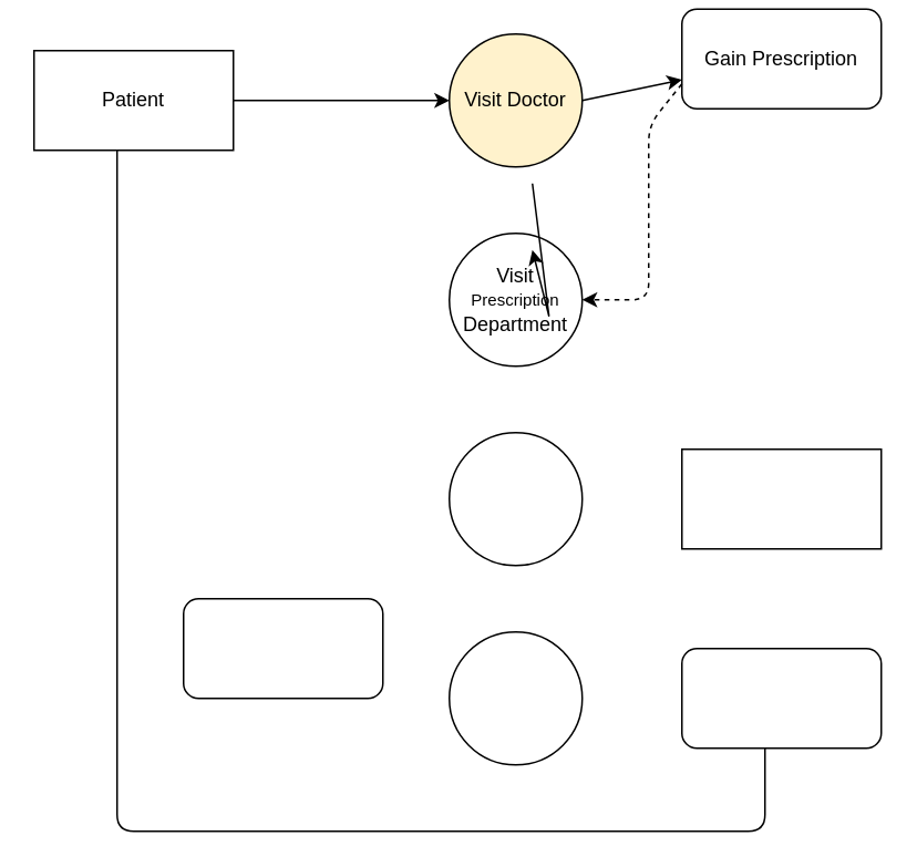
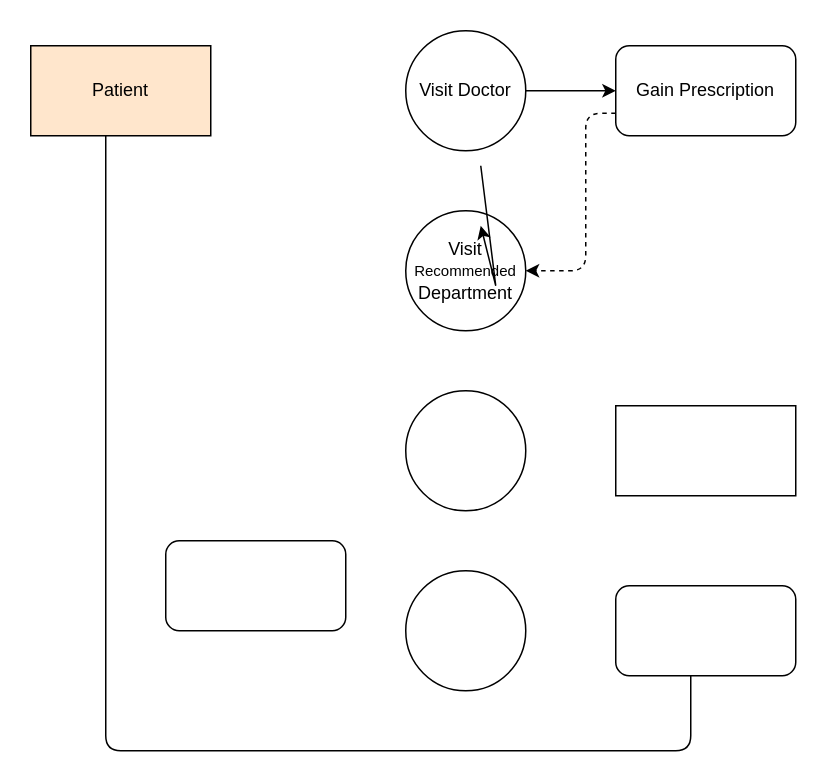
- <mxCell id="8" value="Gain Prescription" style="rounded=1;whiteSpace=wrap;html=1;" vertex="1" parent="1"><mxGeometry x="410" y="5" width="120" height="60" as="geometry" /></mxCell>
+ <mxCell id="8" value="Gain Prescription" style="rounded=1;whiteSpace=wrap;html=1;" vertex="1" parent="1"><mxGeometry x="410" y="30" width="120" height="60" as="geometry" /></mxCell>
- <mxCell id="3" value="Patient" style="rounded=0;whiteSpace=wrap;html=1;" vertex="1" parent="1"><mxGeometry x="20" y="30" width="120" height="60" as="geometry" /></mxCell>
+ <mxCell id="3" value="Patient" style="rounded=0;whiteSpace=wrap;html=1;fillColor=#ffe6cc;" vertex="1" parent="1"><mxGeometry x="20" y="30" width="120" height="60" as="geometry" /></mxCell>
- <mxCell id="12" value="" style="endArrow=classic;html=1;rounded=0;exitX=1;exitY=0.5;exitDx=0;exitDy=0;" edge="1" parent="1" source="3" target="2"><mxGeometry width="50" height="50" relative="1" as="geometry"><mxPoint x="380" y="270" as="sourcePoint" /><mxPoint x="430" y="220" as="targetPoint" /></mxGeometry></mxCell>
- <mxCell id="2" value="Visit Doctor" style="ellipse;whiteSpace=wrap;html=1;aspect=fixed;fillColor=#fff2cc;" vertex="1" parent="1"><mxGeometry x="270" y="20" width="80" height="80" as="geometry" /></mxCell>
+ <mxCell id="2" value="Visit Doctor" style="ellipse;whiteSpace=wrap;html=1;aspect=fixed;" vertex="1" parent="1"><mxGeometry x="270" y="20" width="80" height="80" as="geometry" /></mxCell>
- <mxCell id="5" value="&lt;div&gt;Visit&lt;br&gt;&lt;/div&gt;&lt;div&gt;&lt;font style=&quot;font-size: 10px;&quot;&gt;Prescription&lt;/font&gt;&lt;/div&gt;&lt;div&gt;Department&lt;br&gt;&lt;/div&gt;" style="ellipse;whiteSpace=wrap;html=1;aspect=fixed;" vertex="1" parent="1"><mxGeometry x="270" y="140" width="80" height="80" as="geometry" /></mxCell>
+ <mxCell id="5" value="&lt;div&gt;Visit&lt;br&gt;&lt;/div&gt;&lt;div&gt;&lt;font style=&quot;font-size: 10px;&quot;&gt;Recommended&lt;/font&gt;&lt;/div&gt;&lt;div&gt;Department&lt;br&gt;&lt;/div&gt;" style="ellipse;whiteSpace=wrap;html=1;aspect=fixed;" vertex="1" parent="1"><mxGeometry x="270" y="140" width="80" height="80" as="geometry" /></mxCell>
